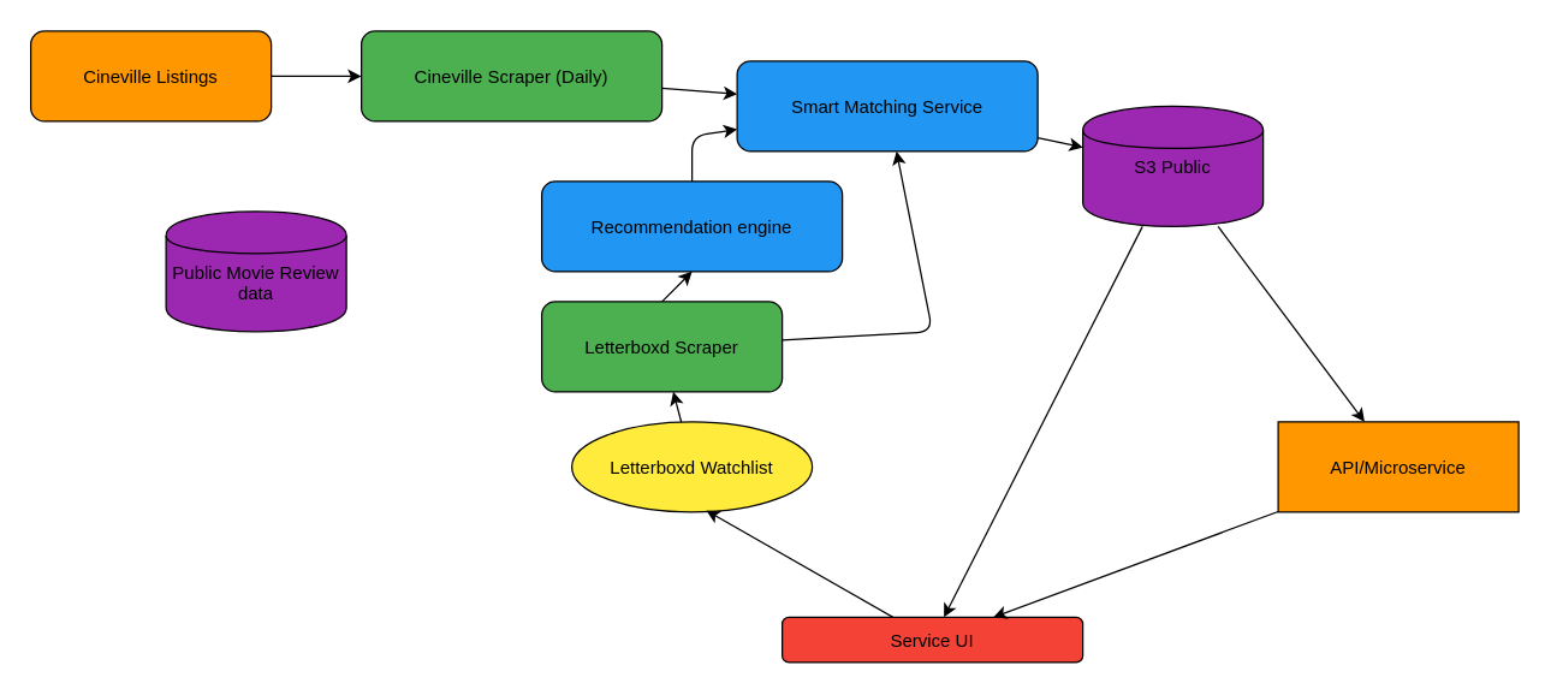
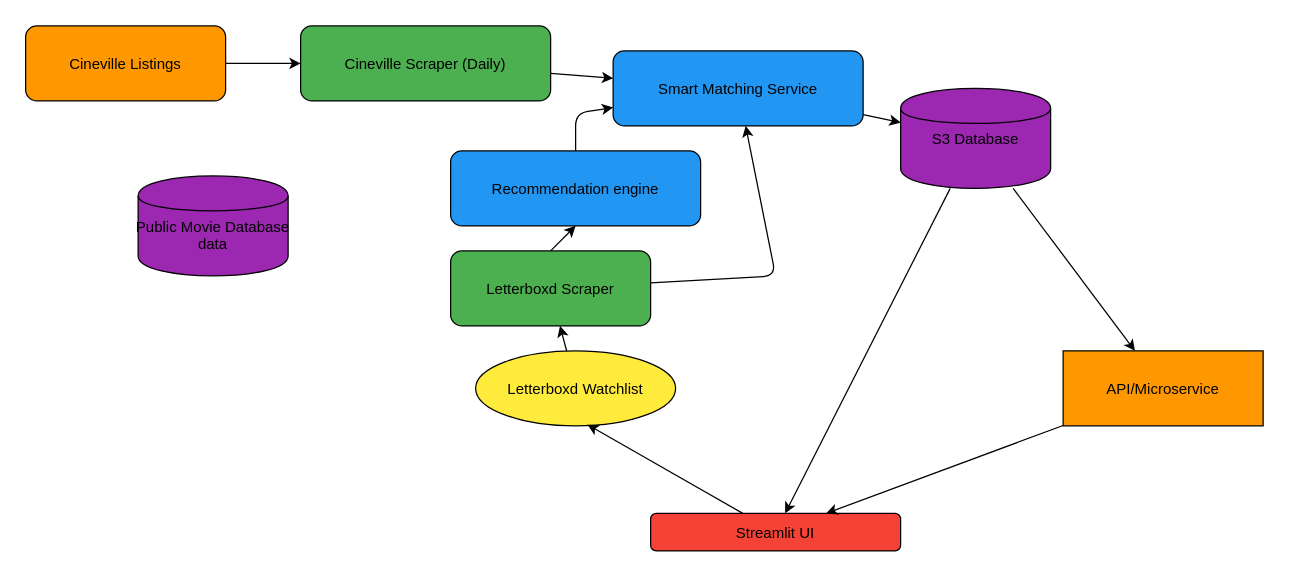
- <mxCell id="8" value="S3 Public" style="shape=cylinder;strokeColor=#000000;fillColor=#9C27B0;" parent="1" vertex="1"><mxGeometry x="720" y="70" width="120" height="80" as="geometry" /></mxCell>
+ <mxCell id="8" value="S3 Database" style="shape=cylinder;strokeColor=#000000;fillColor=#9C27B0;" parent="1" vertex="1"><mxGeometry x="720" y="70" width="120" height="80" as="geometry" /></mxCell>
- <mxCell id="22" value="&#10;&#10;Public Movie Review&#10;data&#10;" style="shape=cylinder;strokeColor=#000000;fillColor=#9C27B0;" vertex="1" parent="1"><mxGeometry x="110" y="140" width="120" height="80" as="geometry" /></mxCell>
+ <mxCell id="22" value="&#10;&#10;Public Movie Database&#10;data&#10;" style="shape=cylinder;strokeColor=#000000;fillColor=#9C27B0;" vertex="1" parent="1"><mxGeometry x="110" y="140" width="120" height="80" as="geometry" /></mxCell>
- <mxCell id="9" value="Service UI" style="rounded=1;strokeColor=#000000;fillColor=#F44336;" parent="1" vertex="1"><mxGeometry x="520" y="410" width="200" height="30" as="geometry" /></mxCell>
+ <mxCell id="9" value="Streamlit UI" style="rounded=1;strokeColor=#000000;fillColor=#F44336;" parent="1" vertex="1"><mxGeometry x="520" y="410" width="200" height="30" as="geometry" /></mxCell>
